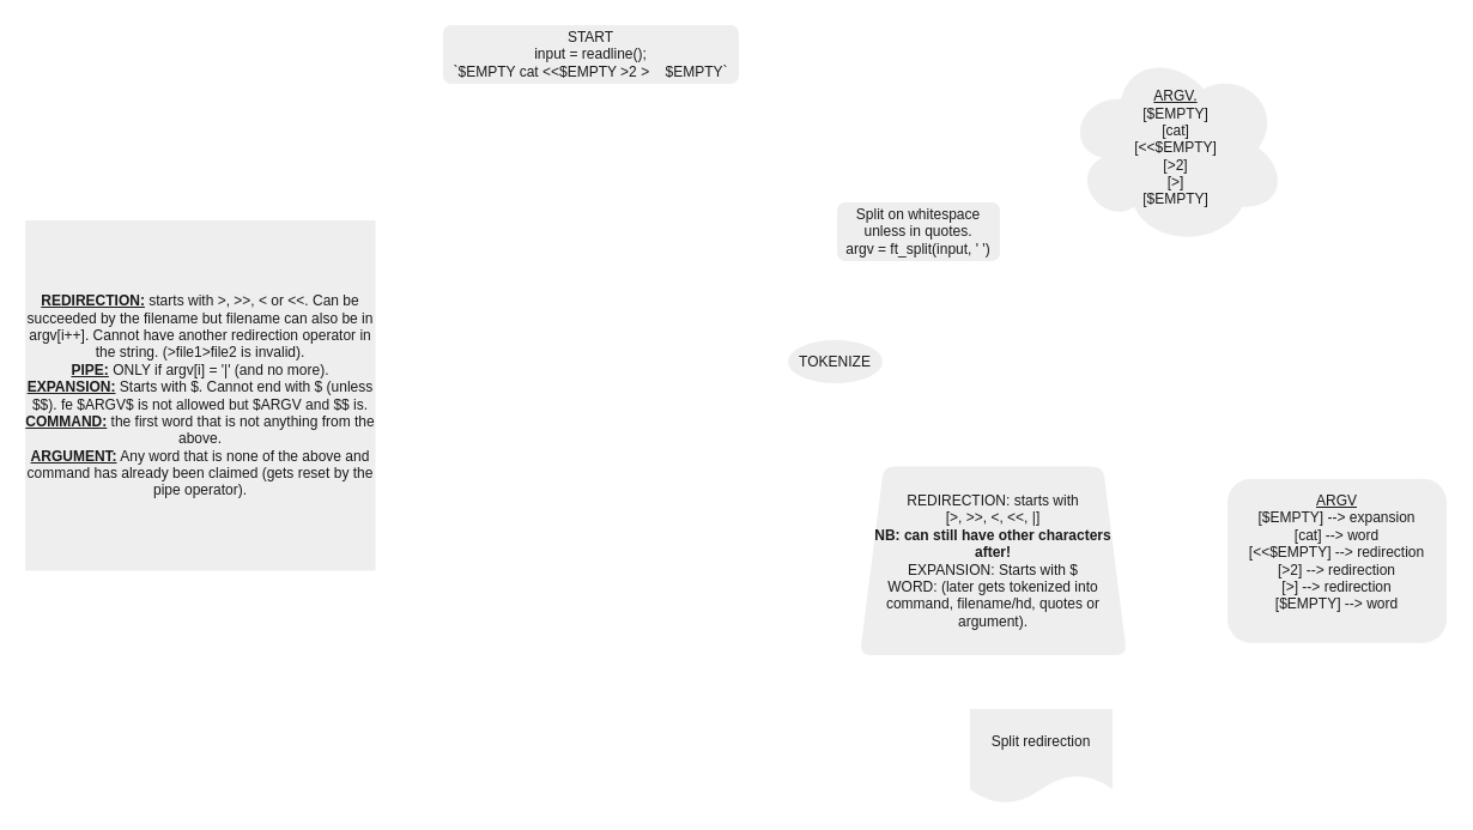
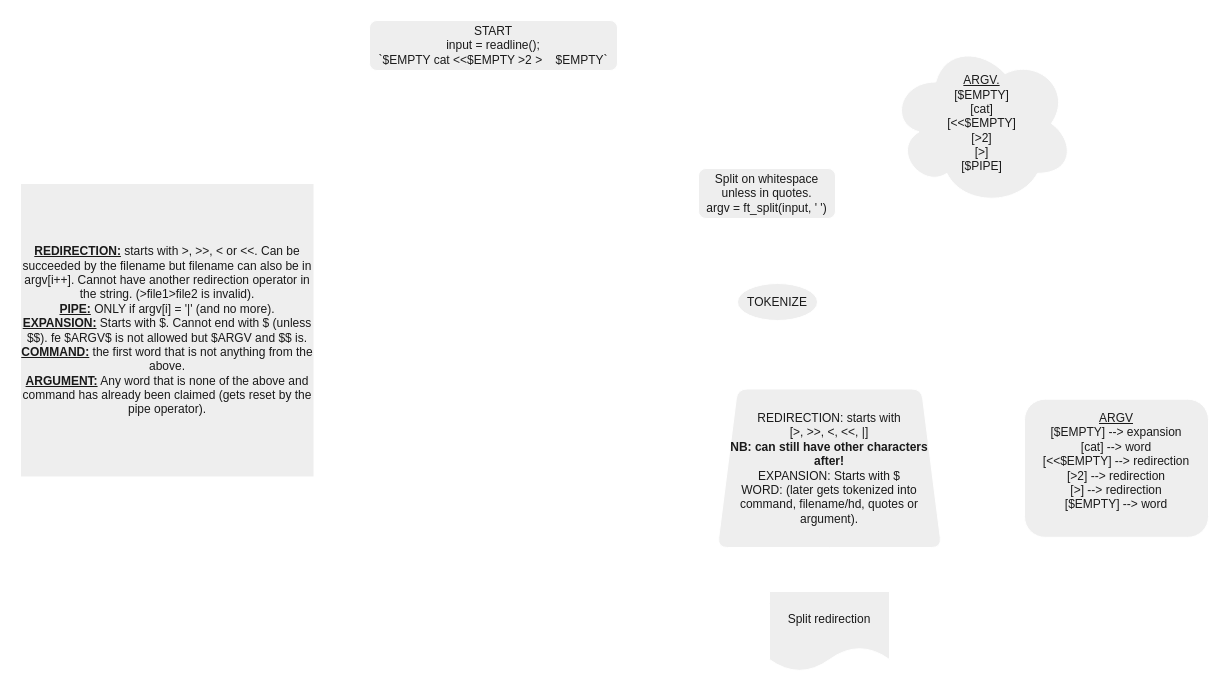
- <mxCell id="9" value="&lt;u&gt;ARGV.&lt;/u&gt;&lt;br&gt;[$EMPTY]&lt;div&gt;[cat]&lt;/div&gt;&lt;div&gt;[&amp;lt;&amp;lt;$EMPTY]&lt;/div&gt;&lt;div&gt;[&amp;gt;2]&lt;/div&gt;&lt;div&gt;[&amp;gt;]&lt;/div&gt;&lt;div&gt;[$EMPTY]&lt;/div&gt;" style="ellipse;shape=cloud;whiteSpace=wrap;html=1;strokeColor=#FFFFFF;fontColor=#1A1A1A;fillColor=#EEEEEE;" vertex="1" parent="1"><mxGeometry x="889" y="40" width="185" height="166" as="geometry" /></mxCell>
+ <mxCell id="9" value="&lt;u&gt;ARGV.&lt;/u&gt;&lt;br&gt;[$EMPTY]&lt;div&gt;[cat]&lt;/div&gt;&lt;div&gt;[&amp;lt;&amp;lt;$EMPTY]&lt;/div&gt;&lt;div&gt;[&amp;gt;2]&lt;/div&gt;&lt;div&gt;[&amp;gt;]&lt;/div&gt;&lt;div&gt;[$PIPE]&lt;/div&gt;" style="ellipse;shape=cloud;whiteSpace=wrap;html=1;strokeColor=#FFFFFF;fontColor=#1A1A1A;fillColor=#EEEEEE;" vertex="1" parent="1"><mxGeometry x="889" y="40" width="185" height="166" as="geometry" /></mxCell>
- <mxCell id="8" value="TOKENIZE" style="ellipse;whiteSpace=wrap;html=1;fillColor=#EEEEEE;strokeColor=#FFFFFF;fontColor=#1A1A1A;rounded=1;labelBackgroundColor=none;" vertex="1" parent="1"><mxGeometry x="657" y="283" width="80" height="37" as="geometry" /></mxCell>
+ <mxCell id="8" value="TOKENIZE" style="ellipse;whiteSpace=wrap;html=1;fillColor=#EEEEEE;strokeColor=#FFFFFF;fontColor=#1A1A1A;rounded=1;labelBackgroundColor=none;" vertex="1" parent="1"><mxGeometry x="737" y="283" width="80" height="37" as="geometry" /></mxCell>
- <mxCell id="15" value="Split redirection" style="shape=document;whiteSpace=wrap;html=1;boundedLbl=1;fillColor=#EEEEEE;strokeColor=#FFFFFF;fontColor=#1A1A1A;rounded=1;labelBackgroundColor=none;" vertex="1" parent="1"><mxGeometry x="809" y="591" width="120" height="80" as="geometry" /></mxCell>
+ <mxCell id="15" value="Split redirection" style="shape=document;whiteSpace=wrap;html=1;boundedLbl=1;fillColor=#EEEEEE;strokeColor=#FFFFFF;fontColor=#1A1A1A;rounded=1;labelBackgroundColor=none;" vertex="1" parent="1"><mxGeometry x="769" y="591" width="120" height="80" as="geometry" /></mxCell>
